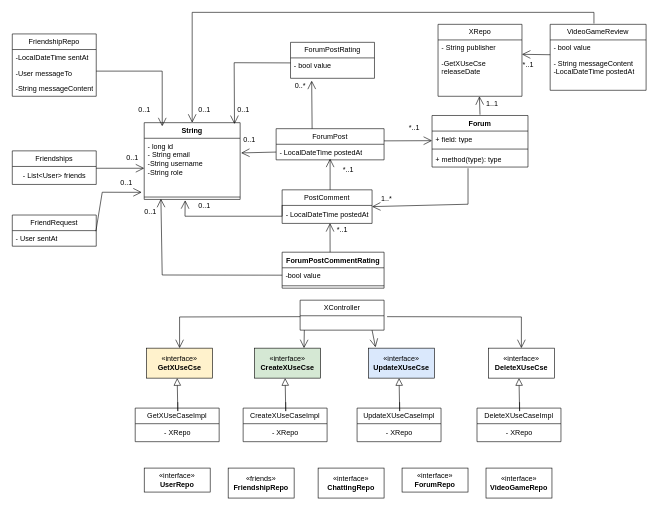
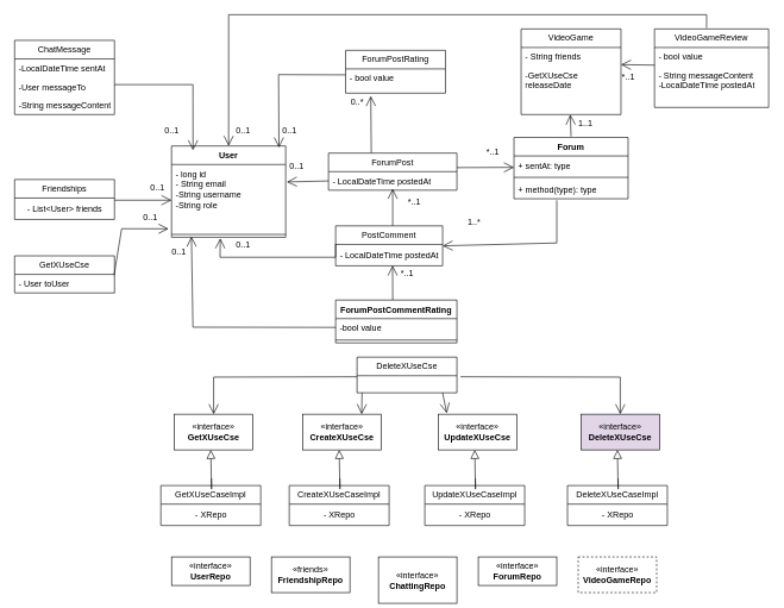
- <mxCell id="21" value="XRepo" style="swimlane;fontStyle=0;childLayout=stackLayout;horizontal=1;startSize=26;fillColor=none;horizontalStack=0;resizeParent=1;resizeParentMax=0;resizeLast=0;collapsible=1;marginBottom=0;whiteSpace=wrap;html=1;" parent="1" vertex="1"><mxGeometry x="730" y="40" width="140" height="120" as="geometry" /></mxCell>
+ <mxCell id="21" value="VideoGame" style="swimlane;fontStyle=0;childLayout=stackLayout;horizontal=1;startSize=26;fillColor=none;horizontalStack=0;resizeParent=1;resizeParentMax=0;resizeLast=0;collapsible=1;marginBottom=0;whiteSpace=wrap;html=1;" parent="1" vertex="1"><mxGeometry x="730" y="40" width="140" height="120" as="geometry" /></mxCell>
- <mxCell id="39" value="FriendshipRepo" style="swimlane;fontStyle=0;childLayout=stackLayout;horizontal=1;startSize=26;fillColor=none;horizontalStack=0;resizeParent=1;resizeParentMax=0;resizeLast=0;collapsible=1;marginBottom=0;whiteSpace=wrap;html=1;" parent="1" vertex="1"><mxGeometry x="20" y="56" width="140" height="104" as="geometry" /></mxCell>
+ <mxCell id="39" value="ChatMessage" style="swimlane;fontStyle=0;childLayout=stackLayout;horizontal=1;startSize=26;fillColor=none;horizontalStack=0;resizeParent=1;resizeParentMax=0;resizeLast=0;collapsible=1;marginBottom=0;whiteSpace=wrap;html=1;" parent="1" vertex="1"><mxGeometry x="20" y="56" width="140" height="104" as="geometry" /></mxCell>
- <mxCell id="22" value="- String publisher" style="text;strokeColor=none;fillColor=none;align=left;verticalAlign=top;spacingLeft=4;spacingRight=4;overflow=hidden;rotatable=0;points=[[0,0.5],[1,0.5]];portConstraint=eastwest;whiteSpace=wrap;html=1;" parent="21" vertex="1"><mxGeometry y="26" width="140" height="26" as="geometry" /></mxCell>
+ <mxCell id="22" value="- String friends" style="text;strokeColor=none;fillColor=none;align=left;verticalAlign=top;spacingLeft=4;spacingRight=4;overflow=hidden;rotatable=0;points=[[0,0.5],[1,0.5]];portConstraint=eastwest;whiteSpace=wrap;html=1;" parent="21" vertex="1"><mxGeometry y="26" width="140" height="26" as="geometry" /></mxCell>
- <mxCell id="2" value="String" style="swimlane;fontStyle=1;align=center;verticalAlign=top;childLayout=stackLayout;horizontal=1;startSize=26;horizontalStack=0;resizeParent=1;resizeParentMax=0;resizeLast=0;collapsible=1;marginBottom=0;whiteSpace=wrap;html=1;" parent="1" vertex="1"><mxGeometry x="240" y="204" width="160" height="128" as="geometry" /></mxCell>
+ <mxCell id="2" value="User" style="swimlane;fontStyle=1;align=center;verticalAlign=top;childLayout=stackLayout;horizontal=1;startSize=26;horizontalStack=0;resizeParent=1;resizeParentMax=0;resizeLast=0;collapsible=1;marginBottom=0;whiteSpace=wrap;html=1;" parent="1" vertex="1"><mxGeometry x="240" y="204" width="160" height="128" as="geometry" /></mxCell>
- <mxCell id="17" value="+ field: type" style="text;strokeColor=none;fillColor=none;align=left;verticalAlign=top;spacingLeft=4;spacingRight=4;overflow=hidden;rotatable=0;points=[[0,0.5],[1,0.5]];portConstraint=eastwest;whiteSpace=wrap;html=1;" parent="16" vertex="1"><mxGeometry y="26" width="160" height="26" as="geometry" /></mxCell>
+ <mxCell id="17" value="+ sentAt: type" style="text;strokeColor=none;fillColor=none;align=left;verticalAlign=top;spacingLeft=4;spacingRight=4;overflow=hidden;rotatable=0;points=[[0,0.5],[1,0.5]];portConstraint=eastwest;whiteSpace=wrap;html=1;" parent="16" vertex="1"><mxGeometry y="26" width="160" height="26" as="geometry" /></mxCell>
- <mxCell id="49" value="1..*" style="text;html=1;align=center;verticalAlign=middle;resizable=0;points=[];autosize=1;strokeColor=none;fillColor=none;" parent="1" vertex="1"><mxGeometry x="624" y="316" width="40" height="30" as="geometry" /></mxCell>
+ <mxCell id="49" value="1..*" style="text;html=1;align=center;verticalAlign=middle;resizable=0;points=[];autosize=1;strokeColor=none;fillColor=none;" parent="1" vertex="1"><mxGeometry x="644" y="296" width="40" height="30" as="geometry" /></mxCell>
- <mxCell id="57" value="FriendRequest" style="swimlane;fontStyle=0;childLayout=stackLayout;horizontal=1;startSize=26;fillColor=none;horizontalStack=0;resizeParent=1;resizeParentMax=0;resizeLast=0;collapsible=1;marginBottom=0;whiteSpace=wrap;html=1;" parent="1" vertex="1"><mxGeometry x="20" y="358" width="140" height="52" as="geometry" /></mxCell>
+ <mxCell id="57" value="GetXUseCse" style="swimlane;fontStyle=0;childLayout=stackLayout;horizontal=1;startSize=26;fillColor=none;horizontalStack=0;resizeParent=1;resizeParentMax=0;resizeLast=0;collapsible=1;marginBottom=0;whiteSpace=wrap;html=1;" parent="1" vertex="1"><mxGeometry x="20" y="358" width="140" height="52" as="geometry" /></mxCell>
- <mxCell id="58" value="- User sentAt" style="text;strokeColor=none;fillColor=none;align=left;verticalAlign=top;spacingLeft=4;spacingRight=4;overflow=hidden;rotatable=0;points=[[0,0.5],[1,0.5]];portConstraint=eastwest;whiteSpace=wrap;html=1;" parent="57" vertex="1"><mxGeometry y="26" width="140" height="26" as="geometry" /></mxCell>
+ <mxCell id="58" value="- User toUser" style="text;strokeColor=none;fillColor=none;align=left;verticalAlign=top;spacingLeft=4;spacingRight=4;overflow=hidden;rotatable=0;points=[[0,0.5],[1,0.5]];portConstraint=eastwest;whiteSpace=wrap;html=1;" parent="57" vertex="1"><mxGeometry y="26" width="140" height="26" as="geometry" /></mxCell>
- <mxCell id="82" value="XController" style="swimlane;fontStyle=0;childLayout=stackLayout;horizontal=1;startSize=26;fillColor=none;horizontalStack=0;resizeParent=1;resizeParentMax=0;resizeLast=0;collapsible=1;marginBottom=0;whiteSpace=wrap;html=1;" vertex="1" parent="1"><mxGeometry x="500" y="500" width="140" height="50" as="geometry" /></mxCell>
+ <mxCell id="82" value="DeleteXUseCse" style="swimlane;fontStyle=0;childLayout=stackLayout;horizontal=1;startSize=26;fillColor=none;horizontalStack=0;resizeParent=1;resizeParentMax=0;resizeLast=0;collapsible=1;marginBottom=0;whiteSpace=wrap;html=1;" vertex="1" parent="1"><mxGeometry x="500" y="500" width="140" height="50" as="geometry" /></mxCell>
- <mxCell id="68" value="«interface»&lt;br&gt;&lt;b&gt;GetXUseCse&lt;/b&gt;" style="html=1;whiteSpace=wrap;fillColor=#fff2cc;" parent="1" vertex="1"><mxGeometry x="244" y="580" width="110" height="50" as="geometry" /></mxCell>
+ <mxCell id="68" value="«interface»&lt;br&gt;&lt;b&gt;GetXUseCse&lt;/b&gt;" style="html=1;whiteSpace=wrap;" parent="1" vertex="1"><mxGeometry x="244" y="580" width="110" height="50" as="geometry" /></mxCell>
- <mxCell id="72" value="«interface»&lt;br&gt;&lt;b&gt;CreateXUseCse&lt;/b&gt;" style="html=1;whiteSpace=wrap;fillColor=#d5e8d4;" parent="1" vertex="1"><mxGeometry x="424" y="580" width="110" height="50" as="geometry" /></mxCell>
+ <mxCell id="72" value="«interface»&lt;br&gt;&lt;b&gt;CreateXUseCse&lt;/b&gt;" style="html=1;whiteSpace=wrap;" parent="1" vertex="1"><mxGeometry x="424" y="580" width="110" height="50" as="geometry" /></mxCell>
- <mxCell id="76" value="«interface»&lt;br&gt;&lt;b&gt;UpdateXUseCse&lt;/b&gt;" style="html=1;whiteSpace=wrap;fillColor=#dae8fc;" parent="1" vertex="1"><mxGeometry x="614" y="580" width="110" height="50" as="geometry" /></mxCell>
+ <mxCell id="76" value="«interface»&lt;br&gt;&lt;b&gt;UpdateXUseCse&lt;/b&gt;" style="html=1;whiteSpace=wrap;" parent="1" vertex="1"><mxGeometry x="614" y="580" width="110" height="50" as="geometry" /></mxCell>
- <mxCell id="80" value="«interface»&lt;br&gt;&lt;b&gt;DeleteXUseCse&lt;/b&gt;" style="html=1;whiteSpace=wrap;" parent="1" vertex="1"><mxGeometry x="814" y="580" width="110" height="50" as="geometry" /></mxCell>
+ <mxCell id="80" value="«interface»&lt;br&gt;&lt;b&gt;DeleteXUseCse&lt;/b&gt;" style="html=1;whiteSpace=wrap;fillColor=#e1d5e7;" parent="1" vertex="1"><mxGeometry x="814" y="580" width="110" height="50" as="geometry" /></mxCell>
- <mxCell id="63" value="«interface»&lt;br&gt;&lt;b&gt;ChattingRepo&lt;/b&gt;" style="html=1;whiteSpace=wrap;" parent="1" vertex="1"><mxGeometry x="530" y="780" width="110" height="50" as="geometry" /></mxCell>
+ <mxCell id="63" value="«interface»&lt;br&gt;&lt;b&gt;ChattingRepo&lt;/b&gt;" style="html=1;whiteSpace=wrap;" parent="1" vertex="1"><mxGeometry x="530" y="780" width="110" height="65" as="geometry" /></mxCell>
- <mxCell id="65" value="«interface»&lt;br&gt;&lt;b&gt;VideoGameRepo&lt;/b&gt;" style="html=1;whiteSpace=wrap;" parent="1" vertex="1"><mxGeometry x="810" y="780" width="110" height="50" as="geometry" /></mxCell>
+ <mxCell id="65" value="«interface»&lt;br&gt;&lt;b&gt;VideoGameRepo&lt;/b&gt;" style="html=1;whiteSpace=wrap;dashed=1;" parent="1" vertex="1"><mxGeometry x="810" y="780" width="110" height="50" as="geometry" /></mxCell>
